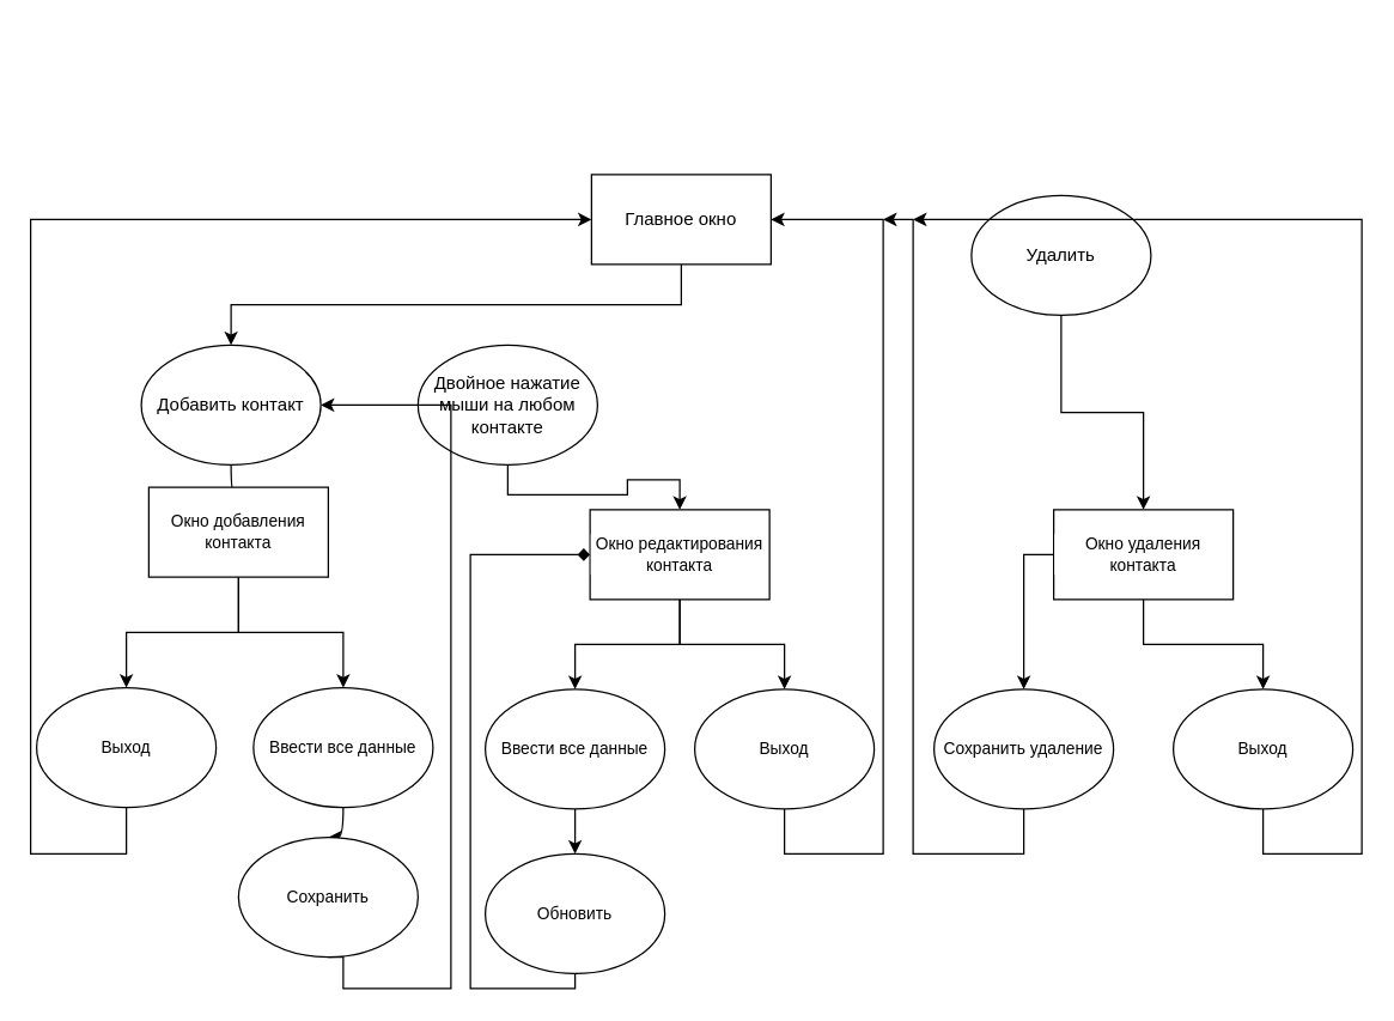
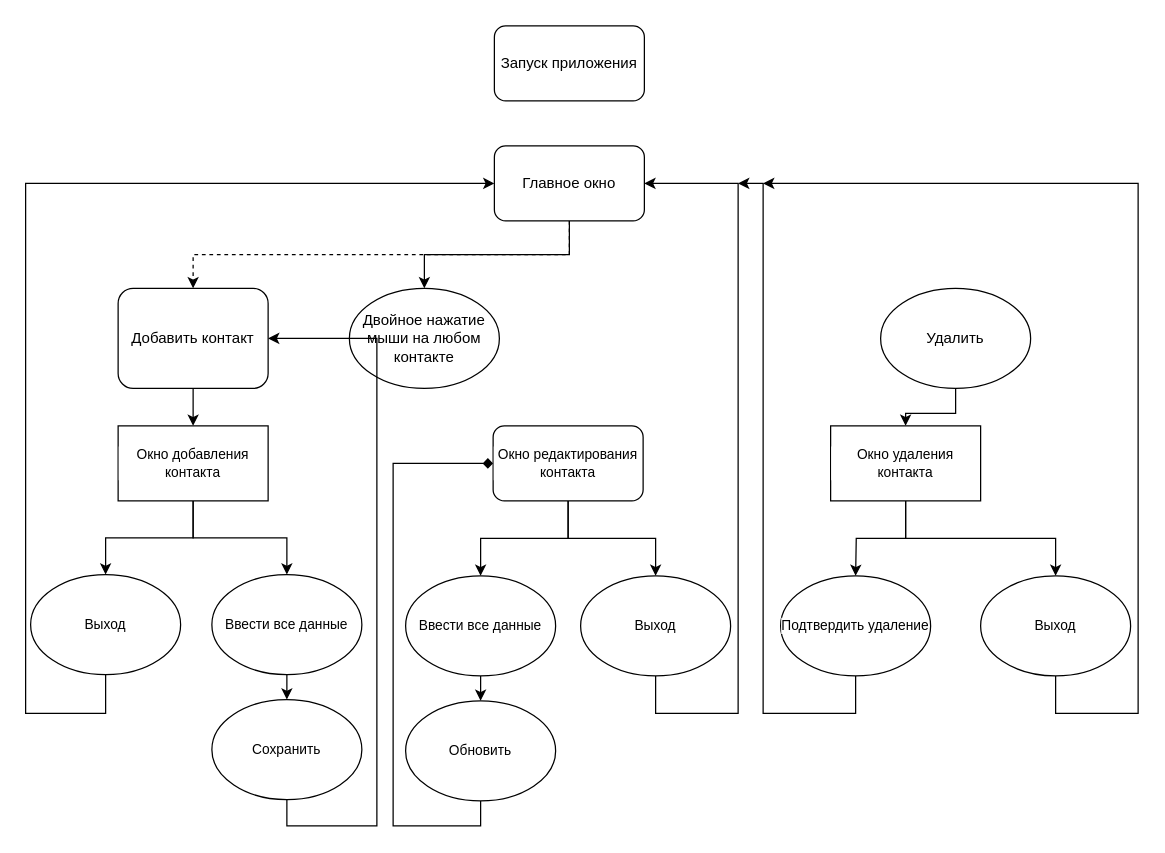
+ <mxCell id="2" value="Запуск приложения" style="rounded=1;whiteSpace=wrap;html=1;" vertex="1" parent="1"><mxGeometry x="395" y="20" width="120" height="60" as="geometry" /></mxCell>
- <mxCell id="5" value="Главное окно" style="rounded=0;whiteSpace=wrap;html=1;" vertex="1" parent="1"><mxGeometry x="395" y="116" width="120" height="60" as="geometry" /></mxCell>
+ <mxCell id="5" value="Главное окно" style="whiteSpace=wrap;html=1;rounded=1;" vertex="1" parent="1"><mxGeometry x="395" y="116" width="120" height="60" as="geometry" /></mxCell>
- <mxCell id="9" value="Удалить" style="ellipse;whiteSpace=wrap;html=1;" vertex="1" parent="1"><mxGeometry x="649" y="130" width="120" height="80" as="geometry" /></mxCell>
+ <mxCell id="9" value="Удалить" style="ellipse;whiteSpace=wrap;html=1;" vertex="1" parent="1"><mxGeometry x="704" y="230" width="120" height="80" as="geometry" /></mxCell>
- <mxCell id="3" style="edgeStyle=orthogonalEdgeStyle;rounded=0;orthogonalLoop=1;jettySize=auto;html=1;entryX=0.5;entryY=0;entryDx=0;entryDy=0;strokeColor=default;align=center;verticalAlign=middle;fontFamily=Helvetica;fontSize=11;fontColor=default;labelBackgroundColor=default;endArrow=classic;exitX=0.5;exitY=1;exitDx=0;exitDy=0;" edge="1" parent="1" source="5" target="7"><mxGeometry relative="1" as="geometry" /></mxCell>
+ <mxCell id="3" style="edgeStyle=orthogonalEdgeStyle;rounded=0;orthogonalLoop=1;jettySize=auto;html=1;entryX=0.5;entryY=0;entryDx=0;entryDy=0;strokeColor=default;align=center;verticalAlign=middle;fontFamily=Helvetica;fontSize=11;fontColor=default;labelBackgroundColor=default;endArrow=classic;exitX=0.5;exitY=1;exitDx=0;exitDy=0;dashed=1;" edge="1" parent="1" source="5" target="7"><mxGeometry relative="1" as="geometry" /></mxCell>
+ <mxCell id="4" style="edgeStyle=orthogonalEdgeStyle;rounded=0;orthogonalLoop=1;jettySize=auto;html=1;entryX=0.5;entryY=0;entryDx=0;entryDy=0;strokeColor=default;align=center;verticalAlign=middle;fontFamily=Helvetica;fontSize=11;fontColor=default;labelBackgroundColor=default;endArrow=classic;" edge="1" parent="1" source="5" target="11"><mxGeometry relative="1" as="geometry" /></mxCell>
- <mxCell id="7" value="Добавить контакт" style="ellipse;whiteSpace=wrap;html=1;" vertex="1" parent="1"><mxGeometry x="94" y="230" width="120" height="80" as="geometry" /></mxCell>
+ <mxCell id="7" value="Добавить контакт" style="whiteSpace=wrap;html=1;rounded=1;" vertex="1" parent="1"><mxGeometry x="94" y="230" width="120" height="80" as="geometry" /></mxCell>
- <mxCell id="10" style="edgeStyle=orthogonalEdgeStyle;rounded=0;orthogonalLoop=1;jettySize=auto;html=1;entryX=0.5;entryY=0;entryDx=0;entryDy=0;strokeColor=default;align=center;verticalAlign=middle;fontFamily=Helvetica;fontSize=11;fontColor=default;labelBackgroundColor=default;endArrow=classic;" edge="1" parent="1" source="11" target="23"><mxGeometry relative="1" as="geometry" /></mxCell>
- <mxCell id="14" value="Окно добавления контакта" style="rounded=0;whiteSpace=wrap;html=1;fontFamily=Helvetica;fontSize=11;fontColor=default;labelBackgroundColor=default;" vertex="1" parent="1"><mxGeometry x="99" y="325" width="120" height="60" as="geometry" /></mxCell>
+ <mxCell id="14" value="Окно добавления контакта" style="rounded=0;whiteSpace=wrap;html=1;fontFamily=Helvetica;fontSize=11;fontColor=default;labelBackgroundColor=default;" vertex="1" parent="1"><mxGeometry x="94" y="340" width="120" height="60" as="geometry" /></mxCell>
- <mxCell id="23" value="Окно редактирования контакта" style="rounded=0;whiteSpace=wrap;html=1;fontFamily=Helvetica;fontSize=11;fontColor=default;labelBackgroundColor=default;" vertex="1" parent="1"><mxGeometry x="394" y="340" width="120" height="60" as="geometry" /></mxCell>
+ <mxCell id="23" value="Окно редактирования контакта" style="whiteSpace=wrap;html=1;fontFamily=Helvetica;fontSize=11;fontColor=default;labelBackgroundColor=default;rounded=1;" vertex="1" parent="1"><mxGeometry x="394" y="340" width="120" height="60" as="geometry" /></mxCell>
- <mxCell id="32" value="Окно удаления контакта" style="rounded=0;whiteSpace=wrap;html=1;fontFamily=Helvetica;fontSize=11;fontColor=default;labelBackgroundColor=default;" vertex="1" parent="1"><mxGeometry x="704" y="340" width="120" height="60" as="geometry" /></mxCell>
+ <mxCell id="32" value="Окно удаления контакта" style="rounded=0;whiteSpace=wrap;html=1;fontFamily=Helvetica;fontSize=11;fontColor=default;labelBackgroundColor=default;" vertex="1" parent="1"><mxGeometry x="664" y="340" width="120" height="60" as="geometry" /></mxCell>
- <mxCell id="36" value="Сохранить удаление" style="ellipse;whiteSpace=wrap;html=1;fontFamily=Helvetica;fontSize=11;fontColor=default;labelBackgroundColor=default;" vertex="1" parent="1"><mxGeometry x="624" y="460" width="120" height="80" as="geometry" /></mxCell>
+ <mxCell id="36" value="Подтвердить удаление" style="ellipse;whiteSpace=wrap;html=1;fontFamily=Helvetica;fontSize=11;fontColor=default;labelBackgroundColor=default;" vertex="1" parent="1"><mxGeometry x="624" y="460" width="120" height="80" as="geometry" /></mxCell>
- <mxCell id="20" value="Сохранить" style="ellipse;whiteSpace=wrap;html=1;fontFamily=Helvetica;fontSize=11;fontColor=default;labelBackgroundColor=default;" vertex="1" parent="1"><mxGeometry x="159" y="559" width="120" height="80" as="geometry" /></mxCell>
+ <mxCell id="20" value="Сохранить" style="ellipse;whiteSpace=wrap;html=1;fontFamily=Helvetica;fontSize=11;fontColor=default;labelBackgroundColor=default;" vertex="1" parent="1"><mxGeometry x="169" y="559" width="120" height="80" as="geometry" /></mxCell>
- <mxCell id="27" value="Обновить" style="ellipse;whiteSpace=wrap;html=1;fontFamily=Helvetica;fontSize=11;fontColor=default;labelBackgroundColor=default;" vertex="1" parent="1"><mxGeometry x="324" y="570" width="120" height="80" as="geometry" /></mxCell>
+ <mxCell id="27" value="Обновить" style="ellipse;whiteSpace=wrap;html=1;fontFamily=Helvetica;fontSize=11;fontColor=default;labelBackgroundColor=default;" vertex="1" parent="1"><mxGeometry x="324" y="560" width="120" height="80" as="geometry" /></mxCell>
